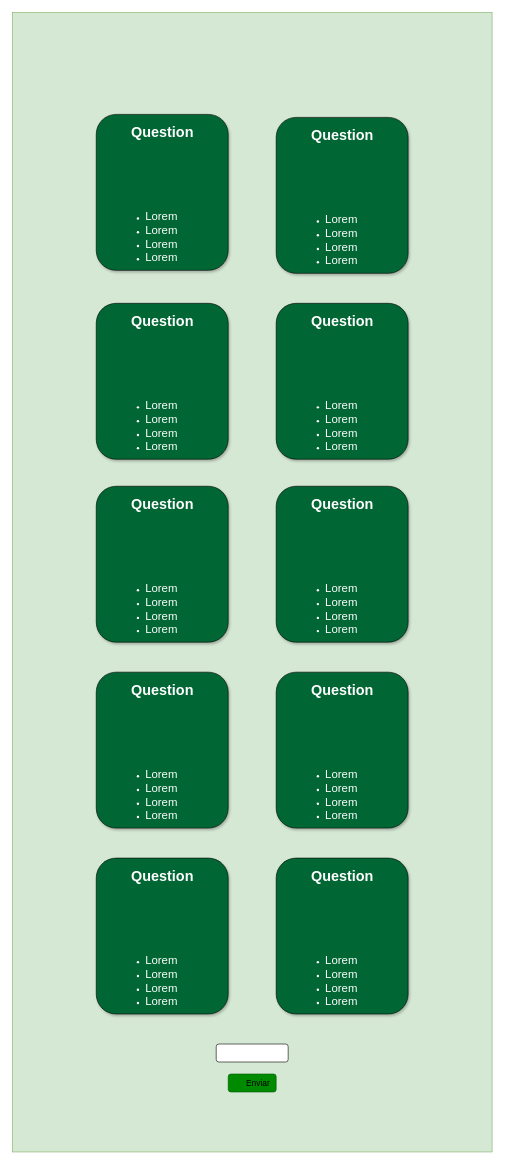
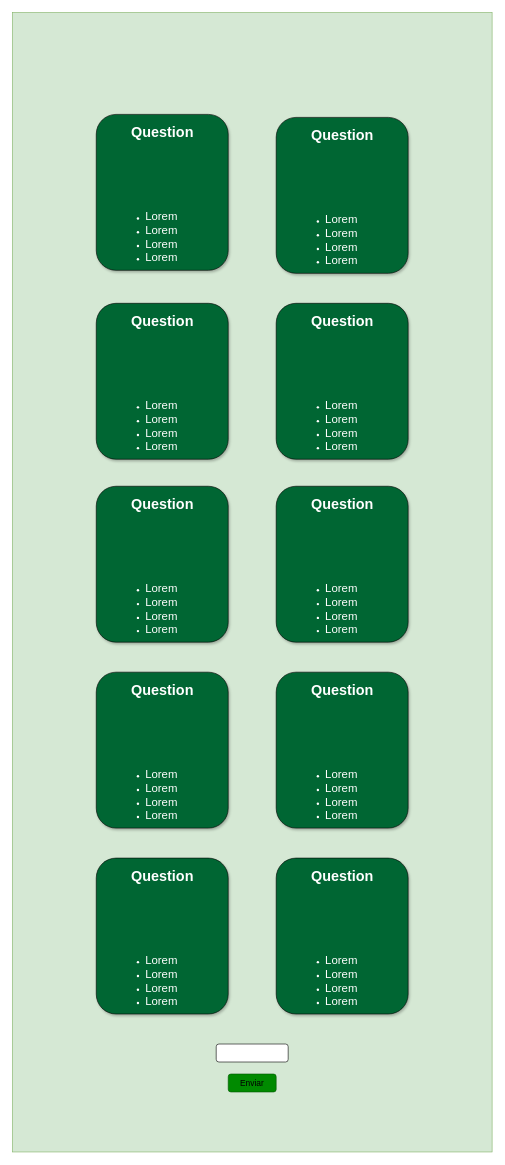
- <mxCell id="48" value="&lt;font style=&quot;font-size: 14px&quot;&gt;Enviar&lt;/font&gt;" style="text;html=1;strokeColor=none;fillColor=none;align=center;verticalAlign=middle;whiteSpace=wrap;rounded=0;" vertex="1" parent="1"><mxGeometry x="410" y="1795" width="40" height="20" as="geometry" /></mxCell>
+ <mxCell id="48" value="&lt;font style=&quot;font-size: 14px&quot;&gt;Enviar&lt;/font&gt;" style="text;html=1;strokeColor=none;fillColor=none;align=center;verticalAlign=middle;whiteSpace=wrap;rounded=0;" vertex="1" parent="1"><mxGeometry x="400" y="1795" width="40" height="20" as="geometry" /></mxCell>
